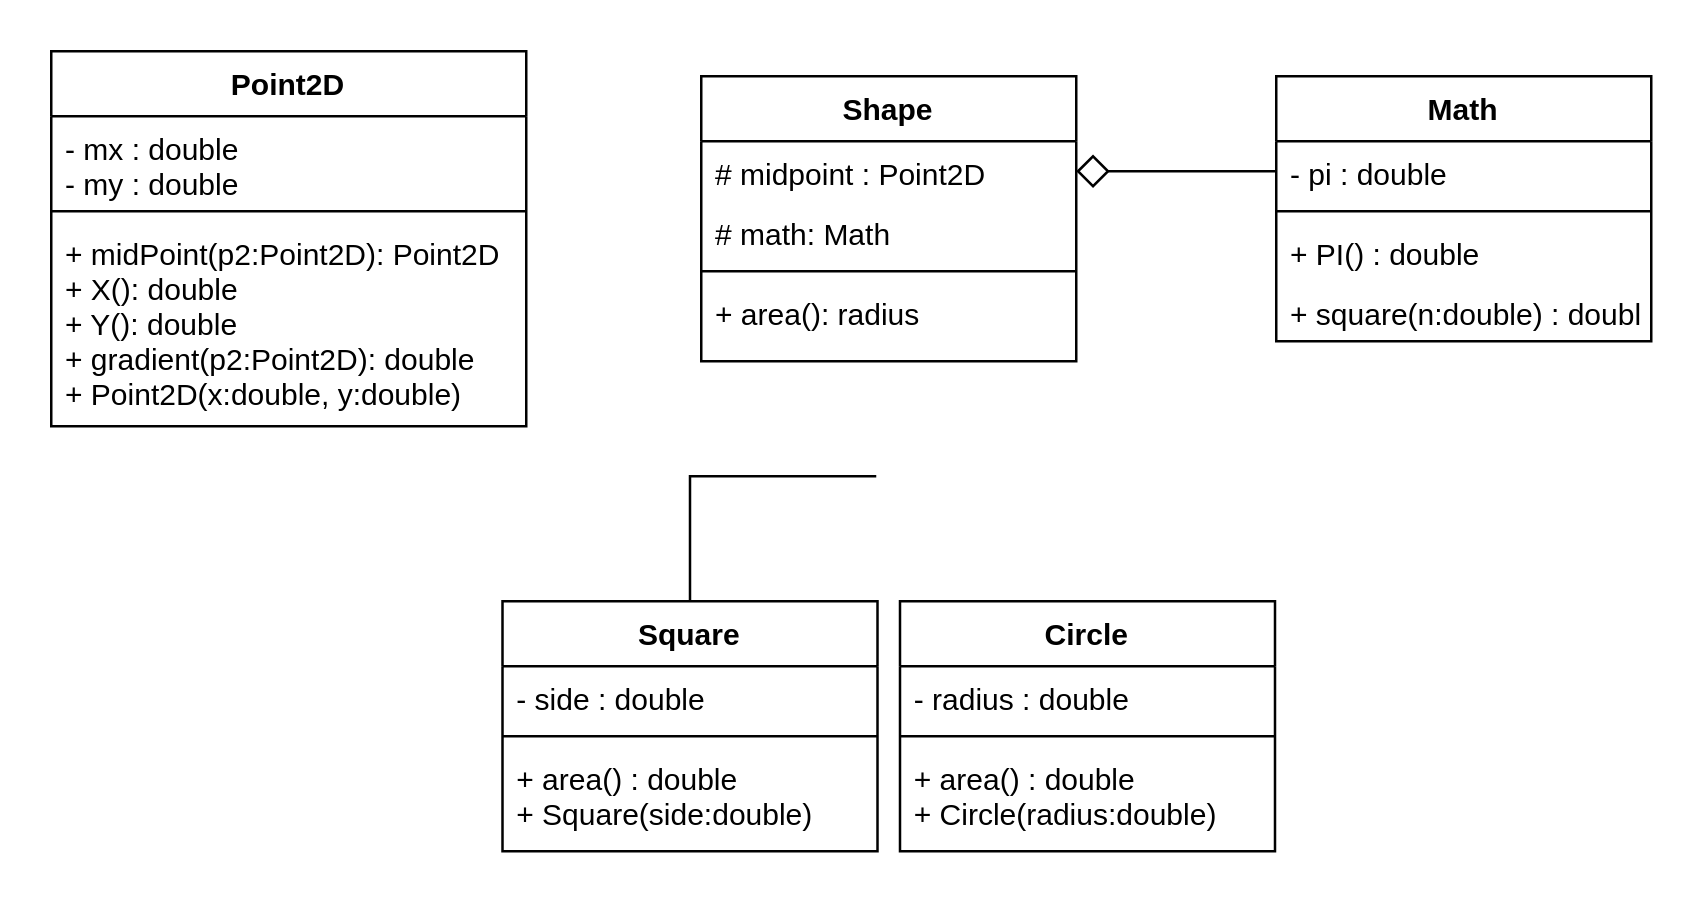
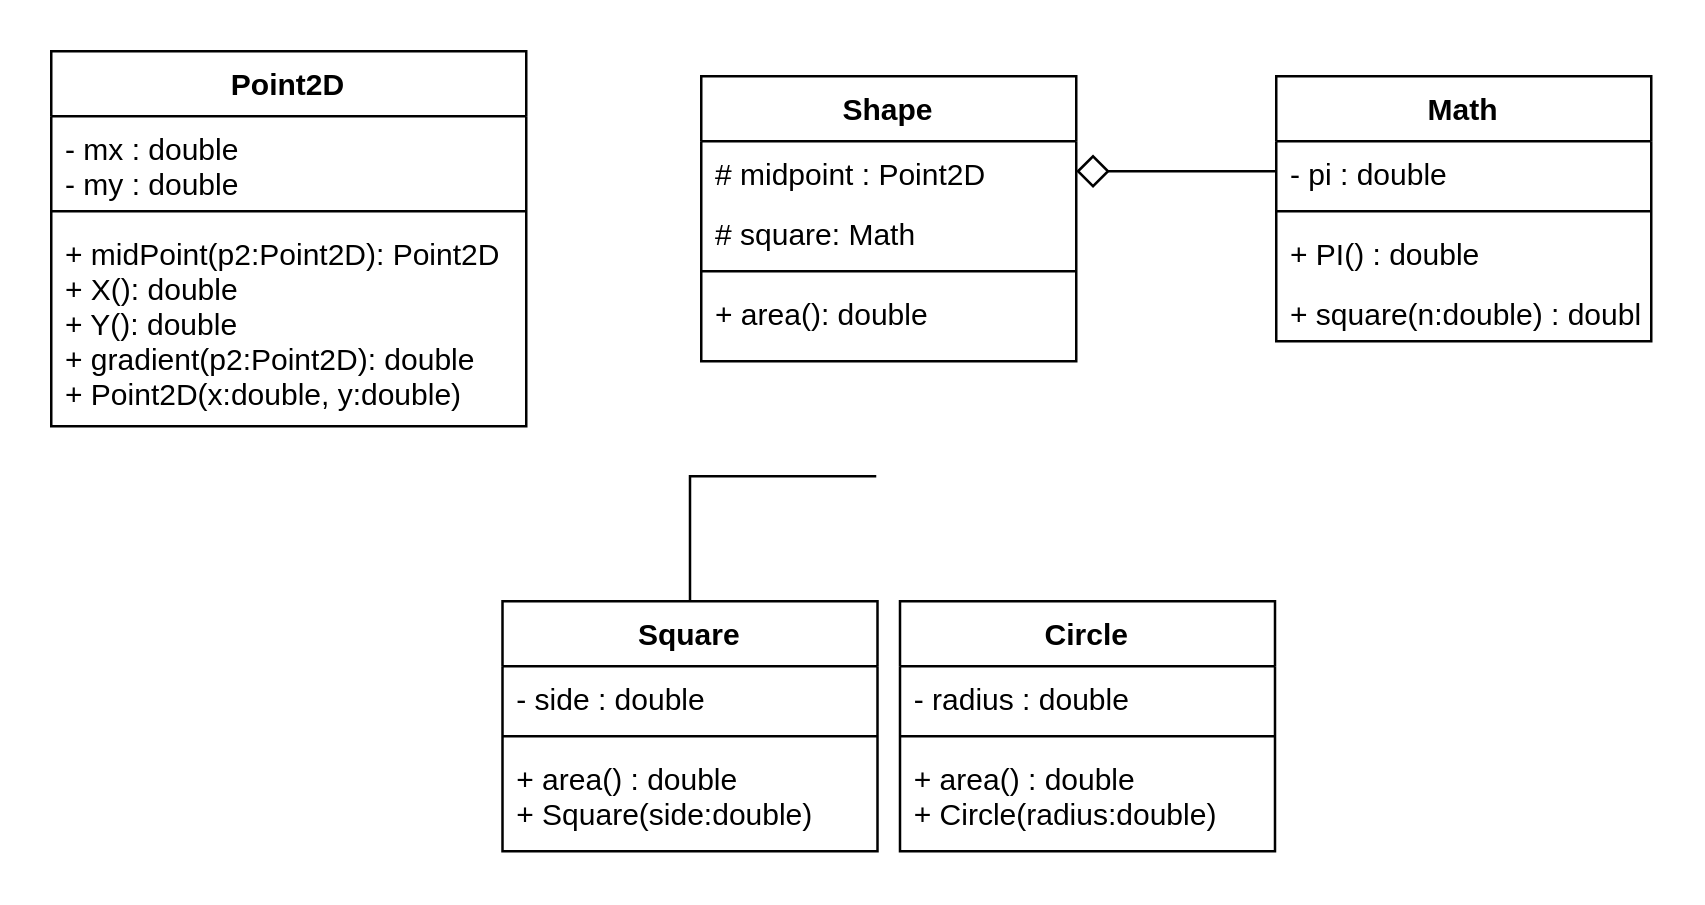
- <mxCell id="8" value="# math: Math" style="text;strokeColor=none;fillColor=none;align=left;verticalAlign=top;spacingLeft=4;spacingRight=4;overflow=hidden;rotatable=0;points=[[0,0.5],[1,0.5]];portConstraint=eastwest;" vertex="1" parent="6"><mxGeometry y="50" width="150" height="24" as="geometry" /></mxCell>
+ <mxCell id="8" value="# square: Math" style="text;strokeColor=none;fillColor=none;align=left;verticalAlign=top;spacingLeft=4;spacingRight=4;overflow=hidden;rotatable=0;points=[[0,0.5],[1,0.5]];portConstraint=eastwest;" vertex="1" parent="6"><mxGeometry y="50" width="150" height="24" as="geometry" /></mxCell>
- <mxCell id="10" value="+ area(): radius" style="text;strokeColor=none;fillColor=none;align=left;verticalAlign=top;spacingLeft=4;spacingRight=4;overflow=hidden;rotatable=0;points=[[0,0.5],[1,0.5]];portConstraint=eastwest;" parent="6" vertex="1"><mxGeometry y="82" width="150" height="32" as="geometry" /></mxCell>
+ <mxCell id="10" value="+ area(): double" style="text;strokeColor=none;fillColor=none;align=left;verticalAlign=top;spacingLeft=4;spacingRight=4;overflow=hidden;rotatable=0;points=[[0,0.5],[1,0.5]];portConstraint=eastwest;" parent="6" vertex="1"><mxGeometry y="82" width="150" height="32" as="geometry" /></mxCell>
